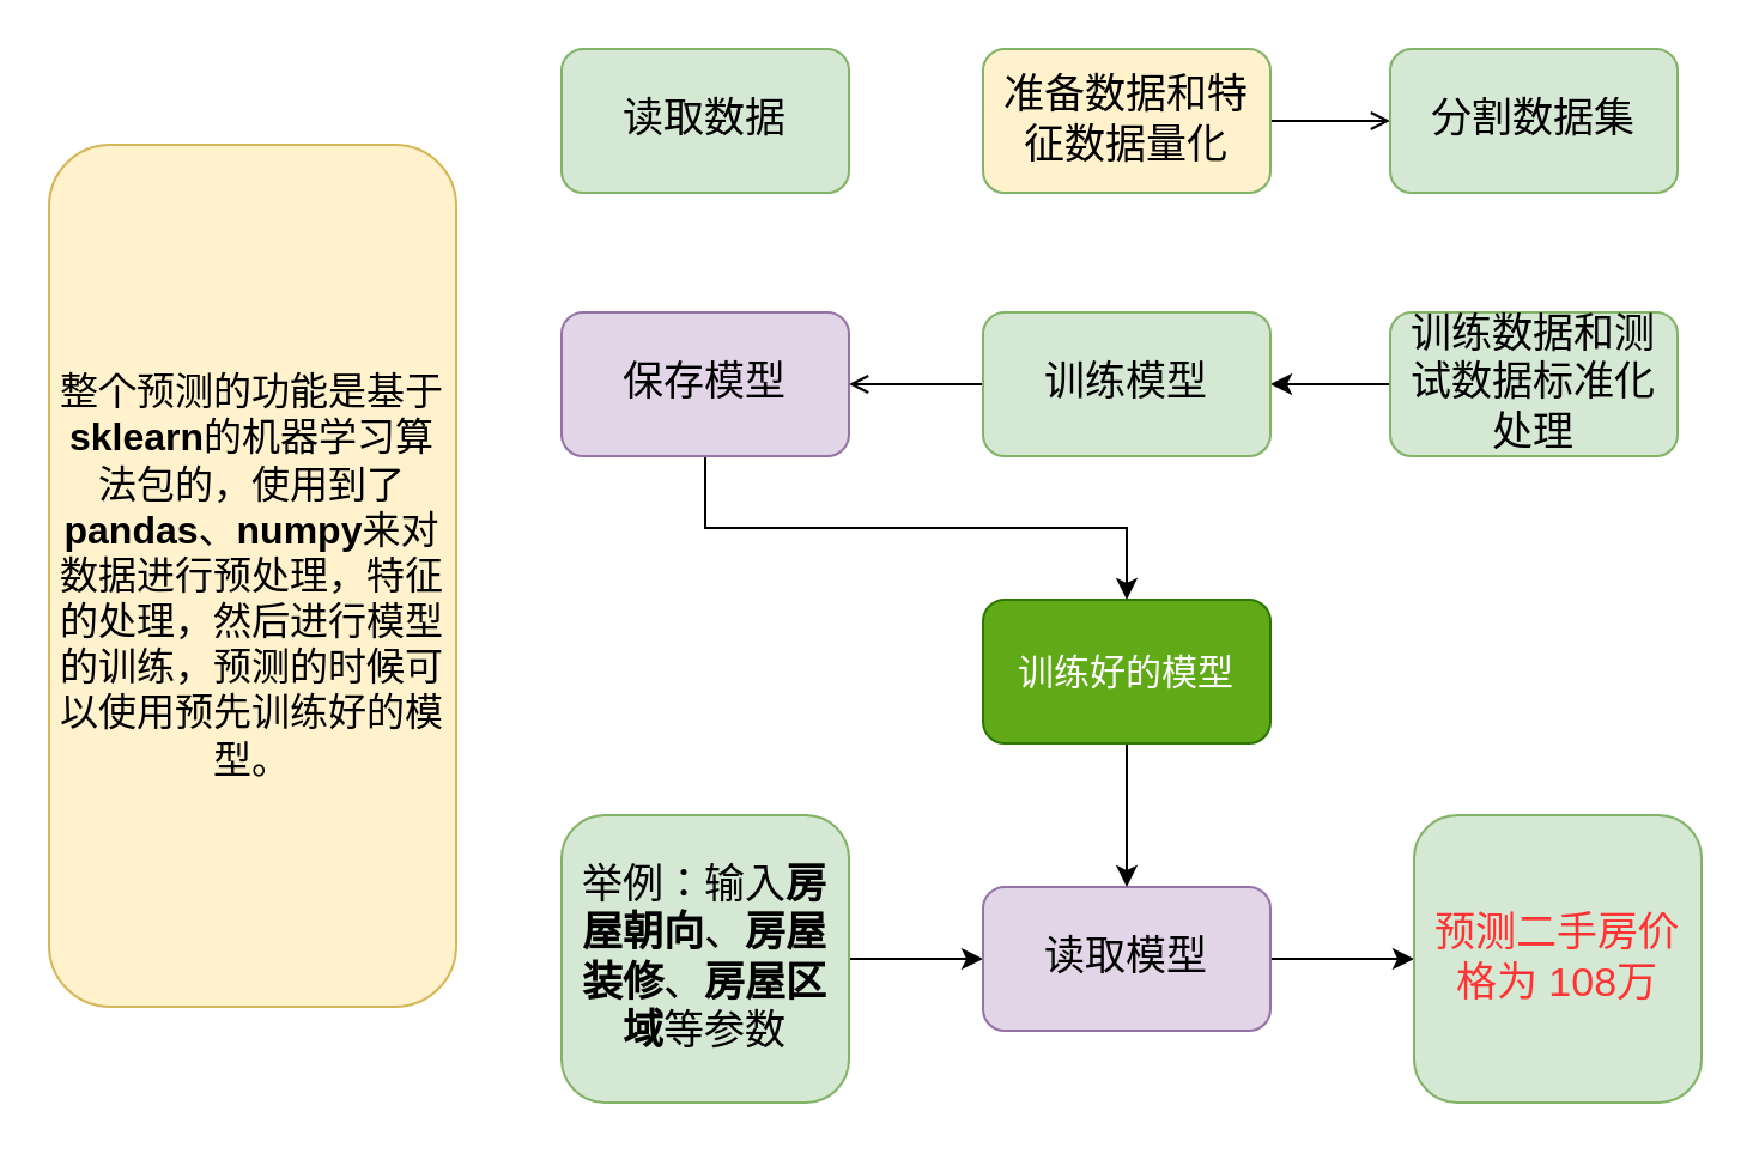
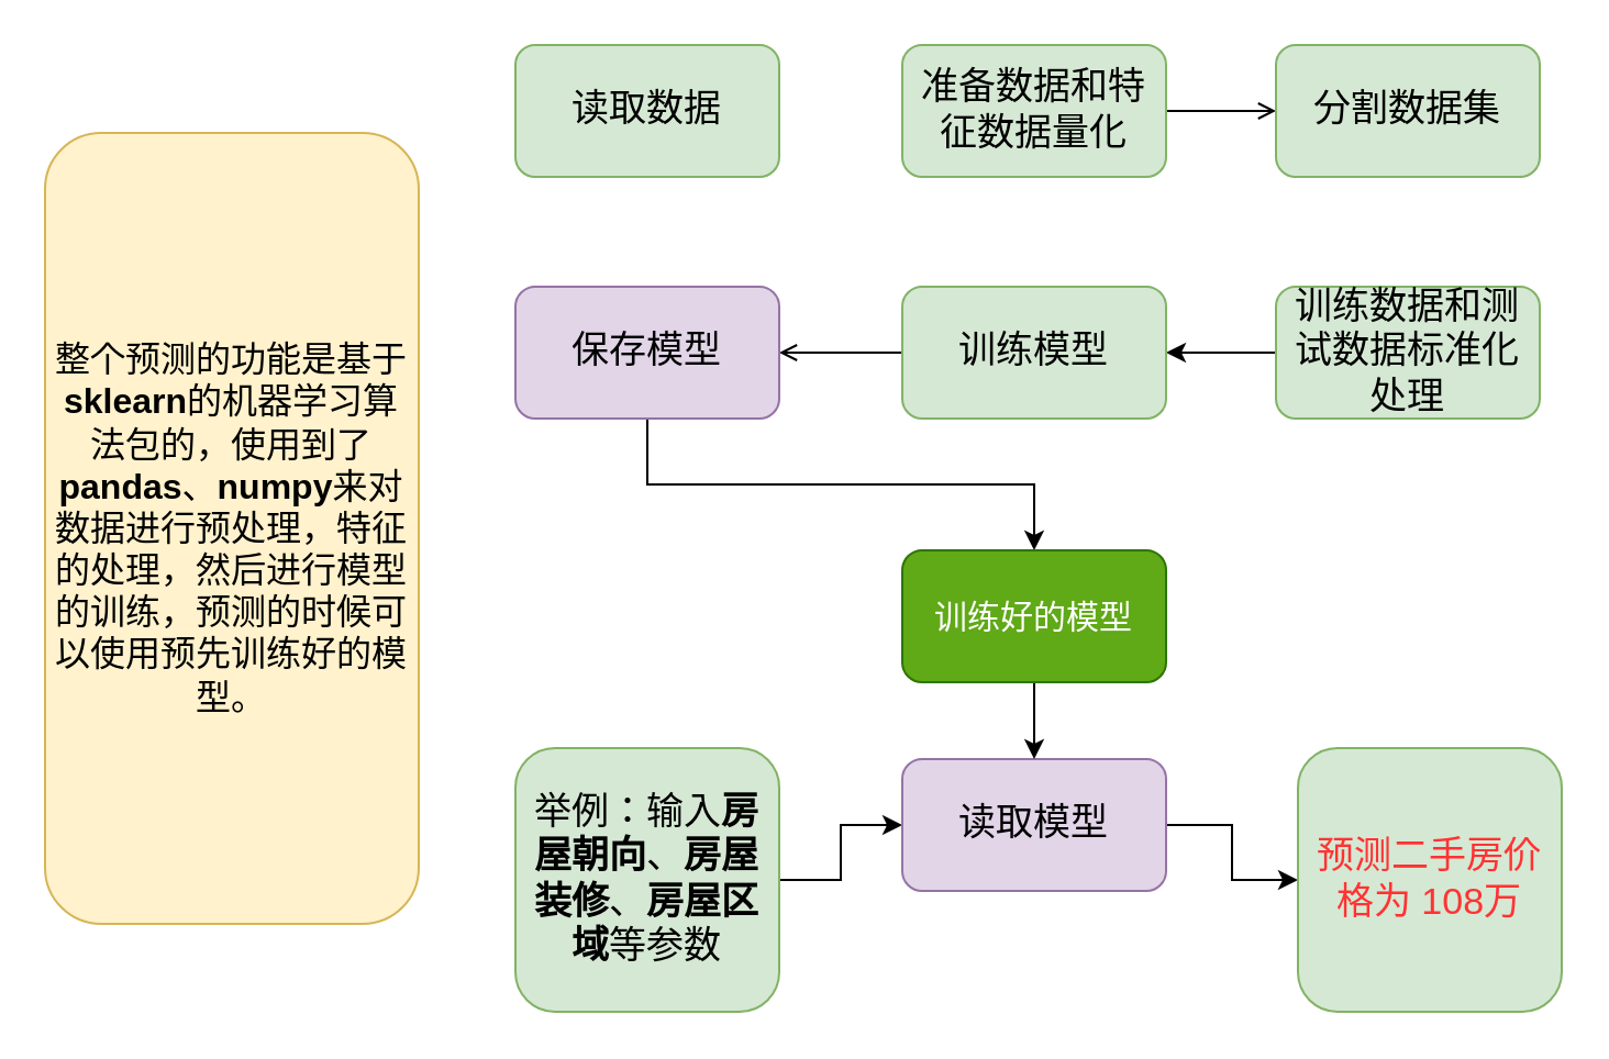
- <mxCell id="5" value="准备数据和特征数据量化" style="rounded=1;whiteSpace=wrap;html=1;fillColor=#fff2cc;strokeColor=#82b366;fontSize=17;" parent="1" vertex="1"><mxGeometry x="410" y="20" width="120" height="60" as="geometry" /></mxCell>
+ <mxCell id="5" value="准备数据和特征数据量化" style="rounded=1;whiteSpace=wrap;html=1;fillColor=#d5e8d4;strokeColor=#82b366;fontSize=17;" parent="1" vertex="1"><mxGeometry x="410" y="20" width="120" height="60" as="geometry" /></mxCell>
- <mxCell id="16" value="读取模型" style="rounded=1;whiteSpace=wrap;html=1;fillColor=#e1d5e7;strokeColor=#9673a6;fontSize=17;" parent="1" vertex="1"><mxGeometry x="410" y="370" width="120" height="60" as="geometry" /></mxCell>
+ <mxCell id="16" value="读取模型" style="rounded=1;whiteSpace=wrap;html=1;fillColor=#e1d5e7;strokeColor=#9673a6;fontSize=17;" parent="1" vertex="1"><mxGeometry x="410" y="345" width="120" height="60" as="geometry" /></mxCell>
